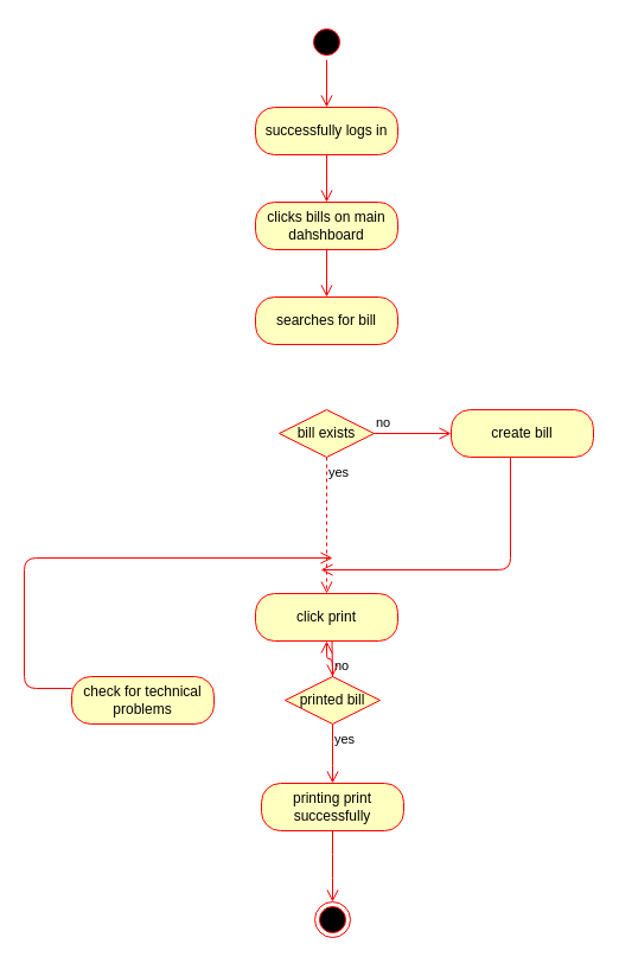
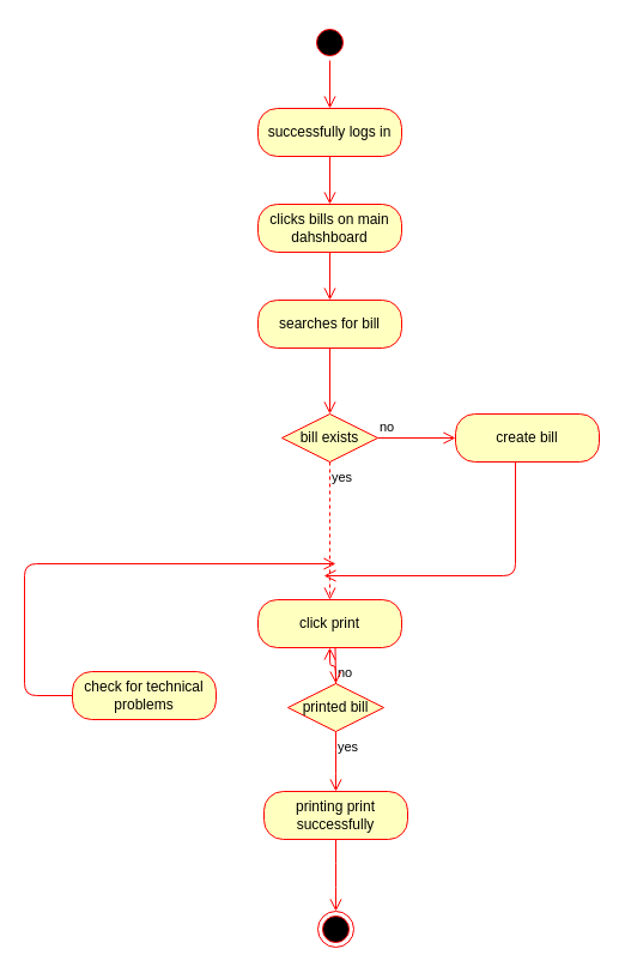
+ <mxCell id="7" value="" style="edgeStyle=orthogonalEdgeStyle;html=1;verticalAlign=bottom;endArrow=open;endSize=8;strokeColor=#ff0000;entryX=0.5;entryY=0;entryDx=0;entryDy=0;" parent="1" source="14" target="8" edge="1"><mxGeometry relative="1" as="geometry"><mxPoint x="275" y="410" as="targetPoint" /></mxGeometry></mxCell>
- <mxCell id="21" value="check for technical problems" style="rounded=1;whiteSpace=wrap;html=1;arcSize=40;fontColor=#000000;fillColor=#ffffc0;strokeColor=#ff0000;" parent="1" vertex="1"><mxGeometry x="60" y="570" width="120" height="40" as="geometry" /></mxCell>
+ <mxCell id="21" value="check for technical problems" style="rounded=1;whiteSpace=wrap;html=1;arcSize=40;fontColor=#000000;fillColor=#ffffc0;strokeColor=#ff0000;" parent="1" vertex="1"><mxGeometry x="60" y="560" width="120" height="40" as="geometry" /></mxCell>
